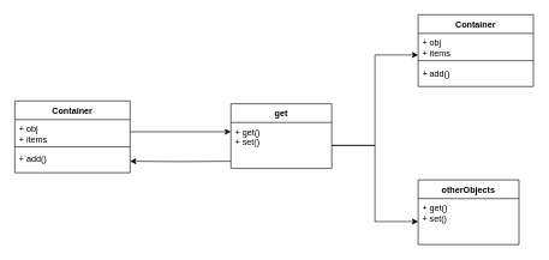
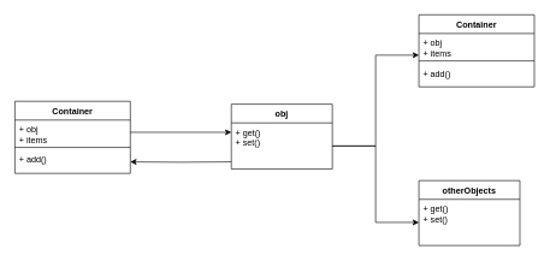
- <mxCell id="6" value="get" style="swimlane;fontStyle=1;childLayout=stackLayout;horizontal=1;startSize=26;fillColor=none;horizontalStack=0;resizeParent=1;resizeParentMax=0;resizeLast=0;collapsible=1;marginBottom=0;" parent="1" vertex="1"><mxGeometry x="320" y="144" width="140" height="90" as="geometry" /></mxCell>
+ <mxCell id="6" value="obj" style="swimlane;fontStyle=1;childLayout=stackLayout;horizontal=1;startSize=26;fillColor=none;horizontalStack=0;resizeParent=1;resizeParentMax=0;resizeLast=0;collapsible=1;marginBottom=0;" parent="1" vertex="1"><mxGeometry x="320" y="144" width="140" height="90" as="geometry" /></mxCell>
